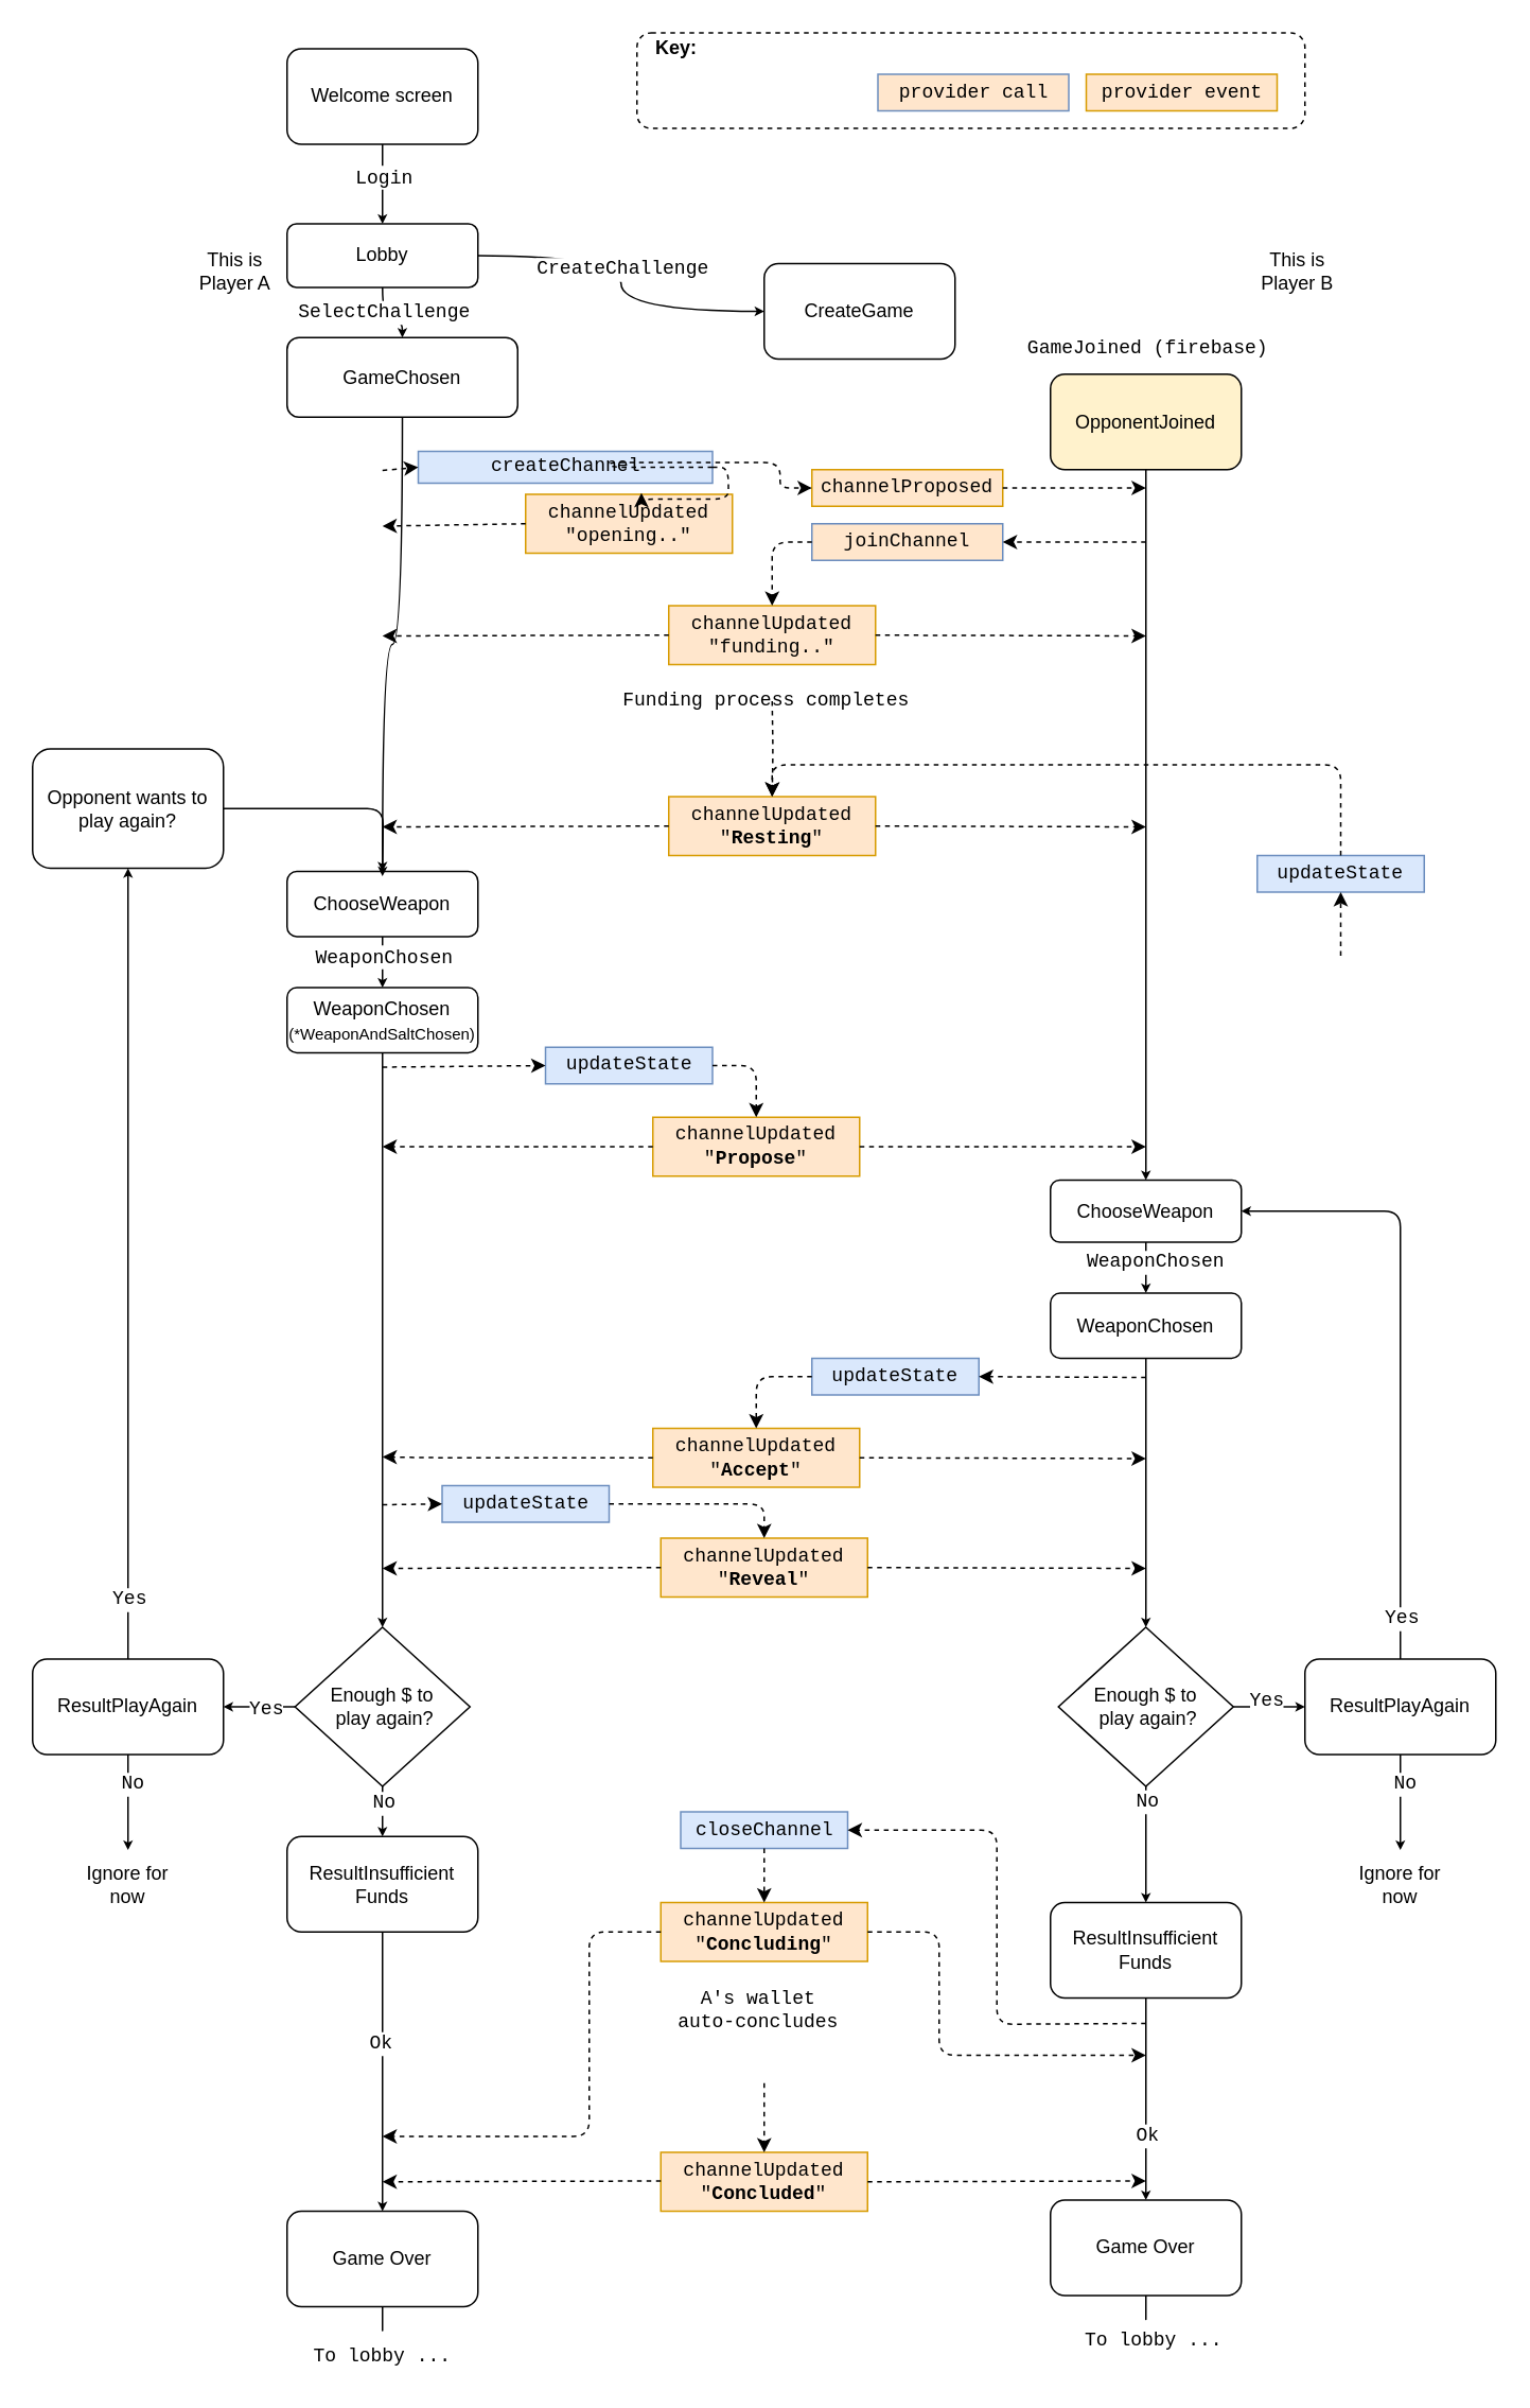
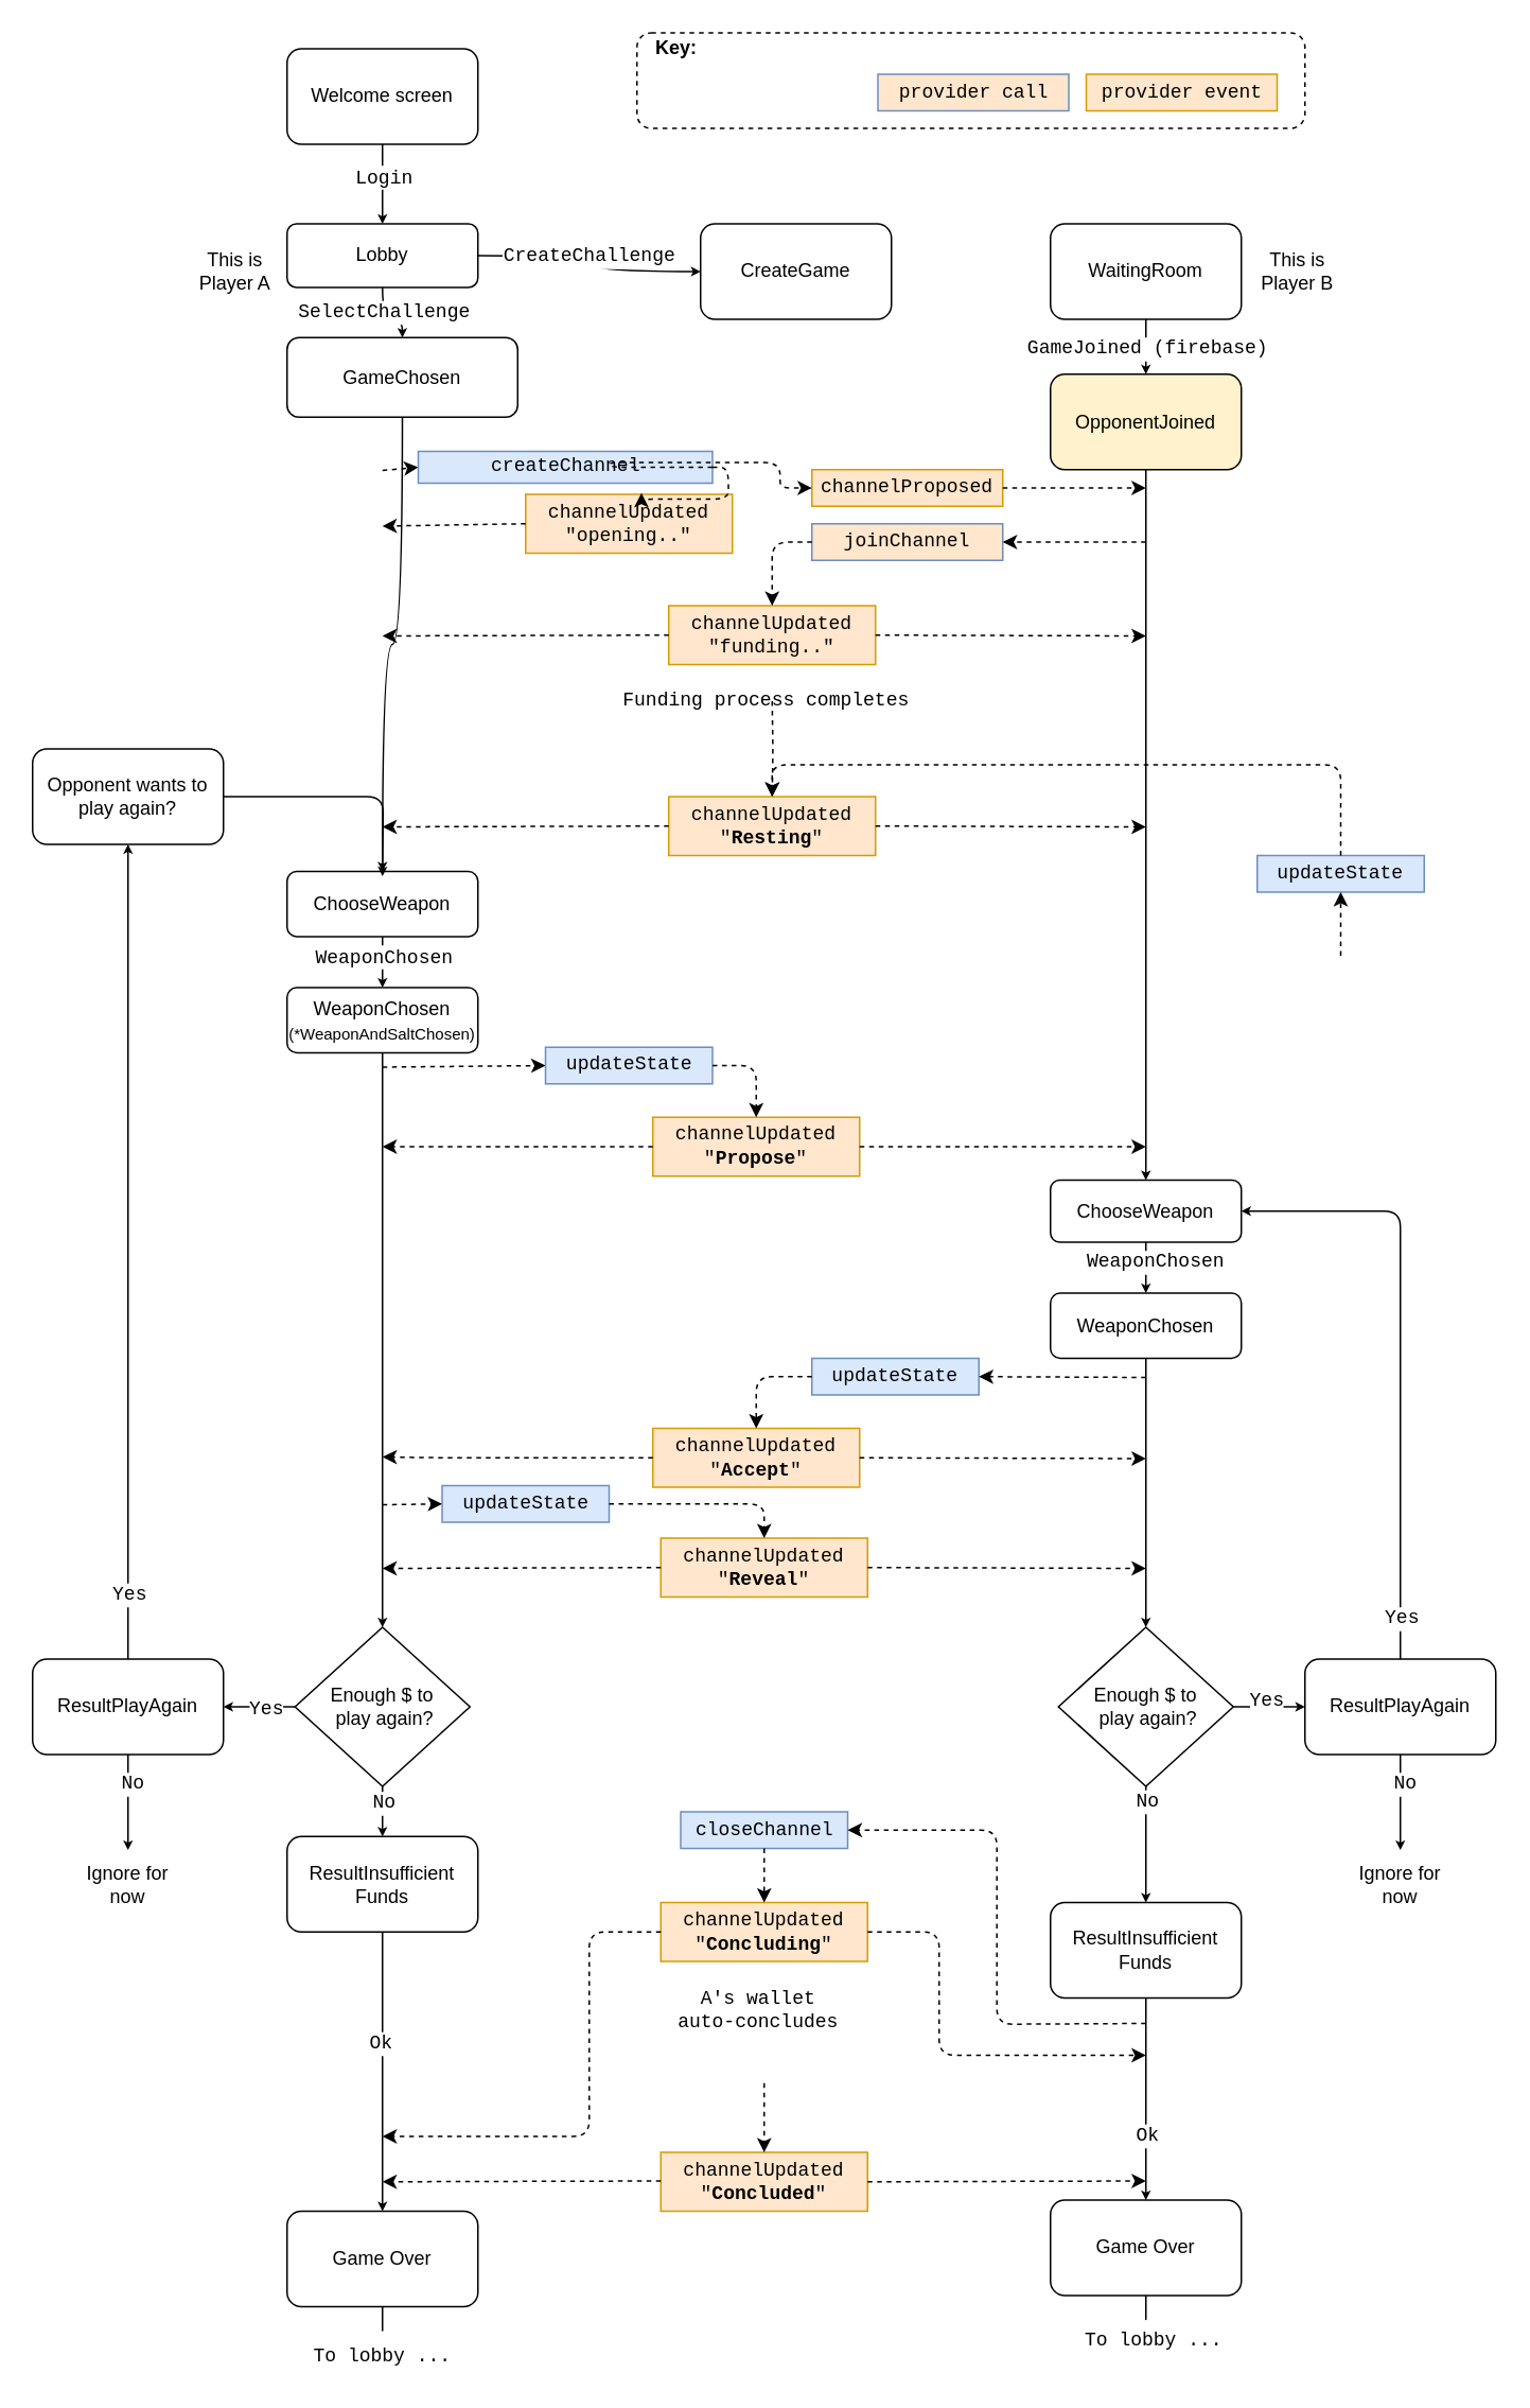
+ <mxCell id="25" value="WaitingRoom" style="rounded=1;whiteSpace=wrap;html=1;fillColor=#ffffff;align=center;strokeColor=#000000;" parent="1" vertex="1"><mxGeometry x="660" y="140" width="120" height="60" as="geometry" /></mxCell>
- <mxCell id="23" value="CreateGame" style="rounded=1;whiteSpace=wrap;html=1;fillColor=#ffffff;align=center;strokeColor=#000000;" parent="1" vertex="1"><mxGeometry x="480" y="165" width="120" height="60" as="geometry" /></mxCell>
+ <mxCell id="23" value="CreateGame" style="rounded=1;whiteSpace=wrap;html=1;fillColor=#ffffff;align=center;strokeColor=#000000;" parent="1" vertex="1"><mxGeometry x="440" y="140" width="120" height="60" as="geometry" /></mxCell>
+ <mxCell id="24" value="" style="edgeStyle=orthogonalEdgeStyle;curved=1;rounded=0;html=1;startArrow=none;startFill=0;startSize=1;endArrow=classic;endFill=1;endSize=3;jettySize=auto;orthogonalLoop=1;strokeColor=#000000;strokeWidth=1;fontFamily=Courier New;" parent="1" source="25" target="26" edge="1"><mxGeometry relative="1" as="geometry" /></mxCell>
- <mxCell id="120" value="Opponent wants to play again?" style="rounded=1;whiteSpace=wrap;html=1;fillColor=#ffffff;align=center;strokeColor=#000000;" parent="1" vertex="1"><mxGeometry x="20" y="470" width="120" height="75" as="geometry" /></mxCell>
+ <mxCell id="120" value="Opponent wants to play again?" style="rounded=1;whiteSpace=wrap;html=1;fillColor=#ffffff;align=center;strokeColor=#000000;" parent="1" vertex="1"><mxGeometry x="20" y="470" width="120" height="60" as="geometry" /></mxCell>
